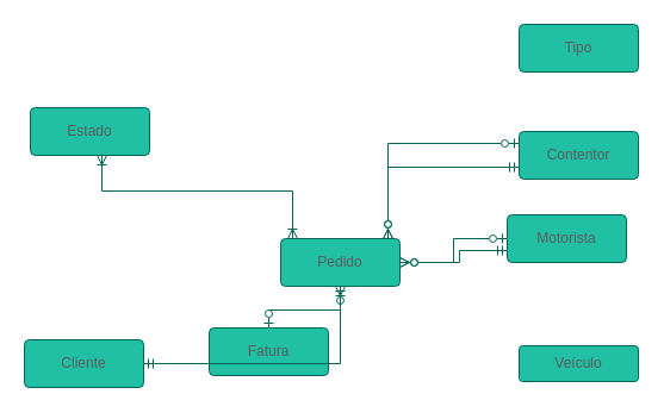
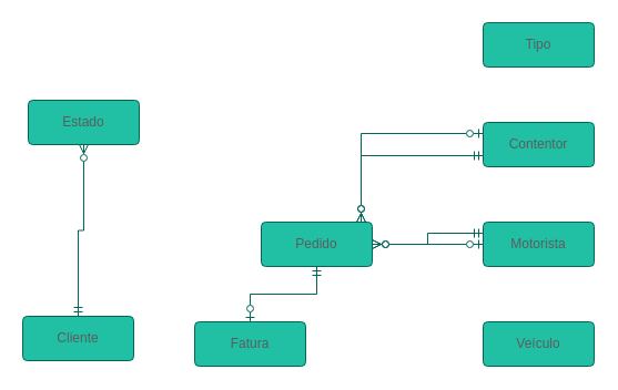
- <mxCell id="14" style="edgeStyle=orthogonalEdgeStyle;rounded=0;orthogonalLoop=1;jettySize=auto;html=1;fontColor=#5C5C5C;startArrow=ERoneToMany;startFill=0;endArrow=ERoneToMany;endFill=0;strokeColor=#006658;fillColor=#21C0A5;" parent="1" source="15" target="9" edge="1"><mxGeometry relative="1" as="geometry"><mxPoint x="255" y="190" as="targetPoint" /><Array as="points"><mxPoint x="85" y="160" /><mxPoint x="245" y="160" /></Array></mxGeometry></mxCell>
- <mxCell id="12" value="Motorista" style="rounded=1;arcSize=10;whiteSpace=wrap;html=1;align=center;fontColor=#5C5C5C;strokeColor=#006658;fillColor=#21C0A5;" parent="1" vertex="1"><mxGeometry x="425" y="180" width="100" height="40" as="geometry" /></mxCell>
+ <mxCell id="12" value="Motorista" style="rounded=1;arcSize=10;whiteSpace=wrap;html=1;align=center;fontColor=#5C5C5C;strokeColor=#006658;fillColor=#21C0A5;" parent="1" vertex="1"><mxGeometry x="435" y="200" width="100" height="40" as="geometry" /></mxCell>
- <mxCell id="2" value="Fatura" style="rounded=1;arcSize=10;whiteSpace=wrap;html=1;align=center;fontColor=#5C5C5C;strokeColor=#006658;fillColor=#21C0A5;" parent="1" vertex="1"><mxGeometry x="175" y="275" width="100" height="40" as="geometry" /></mxCell>
+ <mxCell id="2" value="Fatura" style="rounded=1;arcSize=10;whiteSpace=wrap;html=1;align=center;fontColor=#5C5C5C;strokeColor=#006658;fillColor=#21C0A5;" parent="1" vertex="1"><mxGeometry x="175" y="290" width="100" height="40" as="geometry" /></mxCell>
- <mxCell id="3" style="edgeStyle=orthogonalEdgeStyle;rounded=0;orthogonalLoop=1;jettySize=auto;html=1;fontColor=#5C5C5C;startArrow=ERmandOne;startFill=0;endArrow=ERzeroToMany;endFill=0;strokeColor=#006658;fillColor=#21C0A5;" parent="1" source="4" target="9" edge="1"><mxGeometry relative="1" as="geometry" /></mxCell>
+ <mxCell id="3" style="edgeStyle=orthogonalEdgeStyle;rounded=0;orthogonalLoop=1;jettySize=auto;html=1;fontColor=#5C5C5C;startArrow=ERmandOne;startFill=0;endArrow=ERzeroToMany;endFill=0;strokeColor=#006658;fillColor=#21C0A5;" parent="1" source="4" target="15" edge="1"><mxGeometry relative="1" as="geometry" /></mxCell>
- <mxCell id="13" value="Veículo" style="rounded=1;arcSize=10;whiteSpace=wrap;html=1;align=center;fontColor=#5C5C5C;strokeColor=#006658;fillColor=#21C0A5;" parent="1" vertex="1"><mxGeometry x="435" y="290" width="100" height="30" as="geometry" /></mxCell>
+ <mxCell id="13" value="Veículo" style="rounded=1;arcSize=10;whiteSpace=wrap;html=1;align=center;fontColor=#5C5C5C;strokeColor=#006658;fillColor=#21C0A5;" parent="1" vertex="1"><mxGeometry x="435" y="290" width="100" height="40" as="geometry" /></mxCell>
